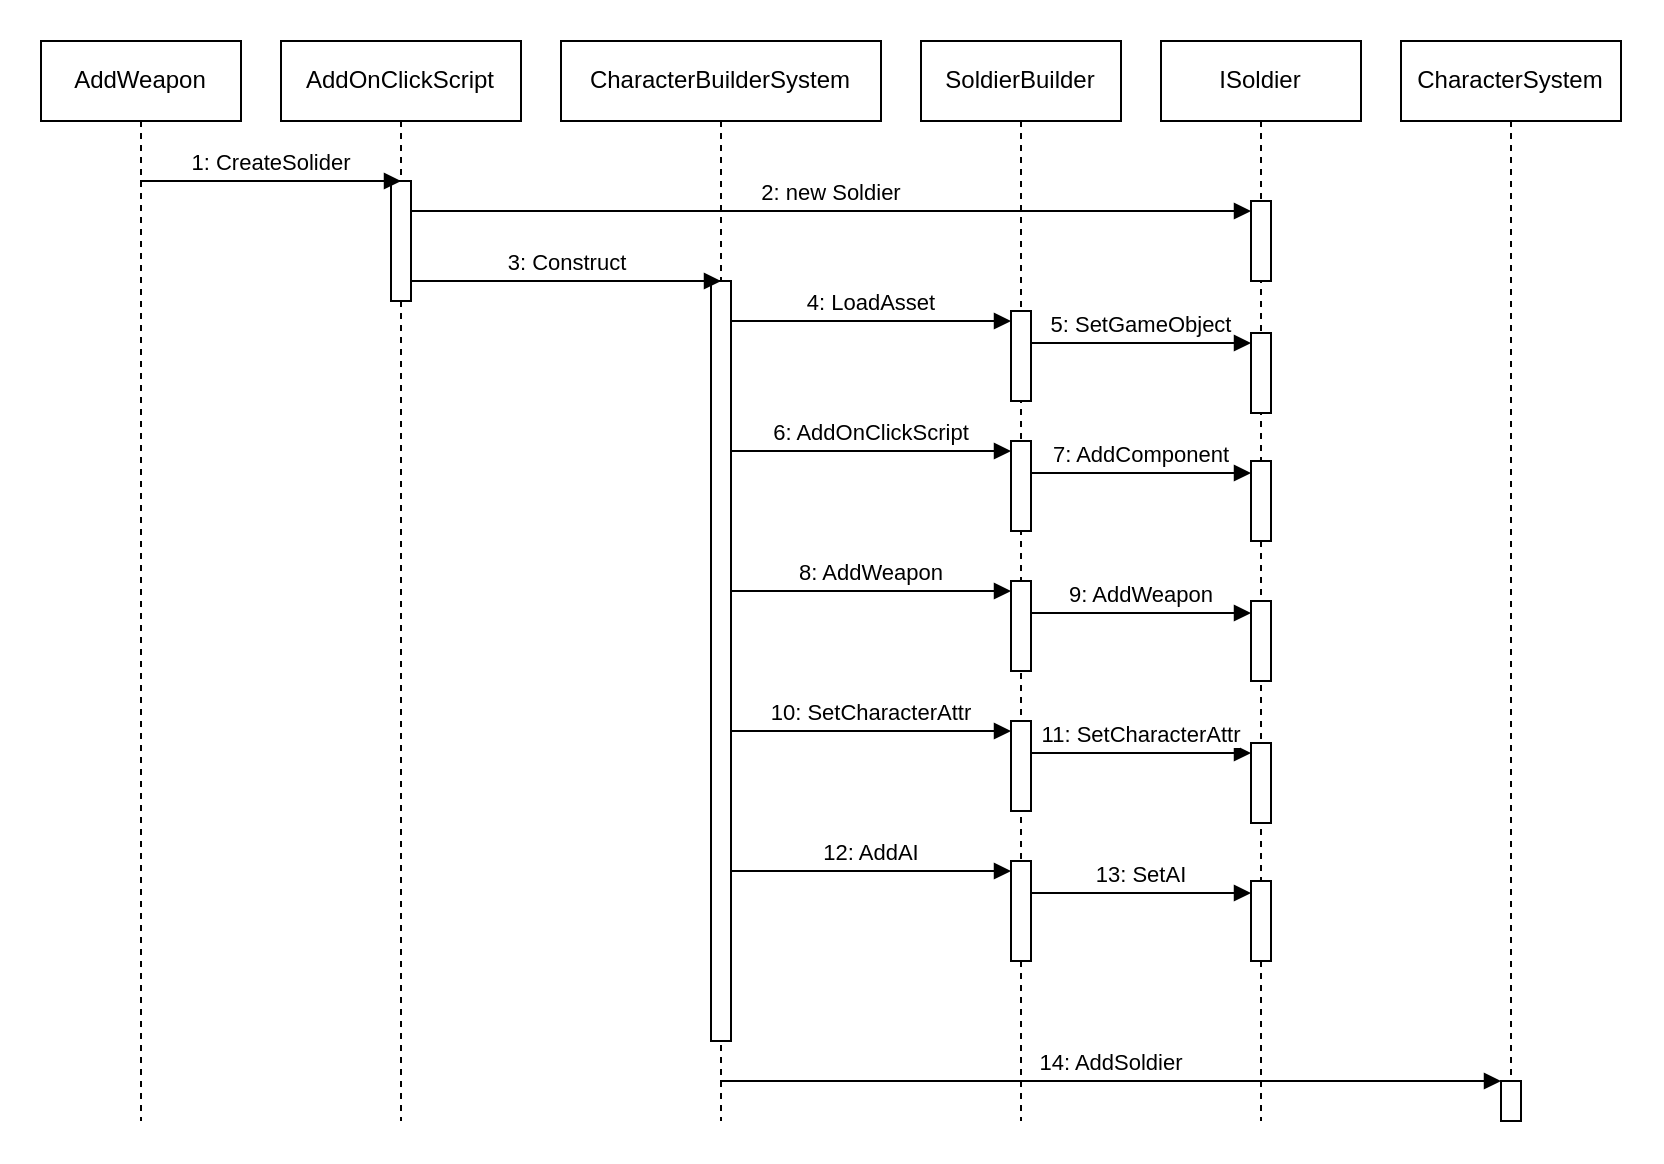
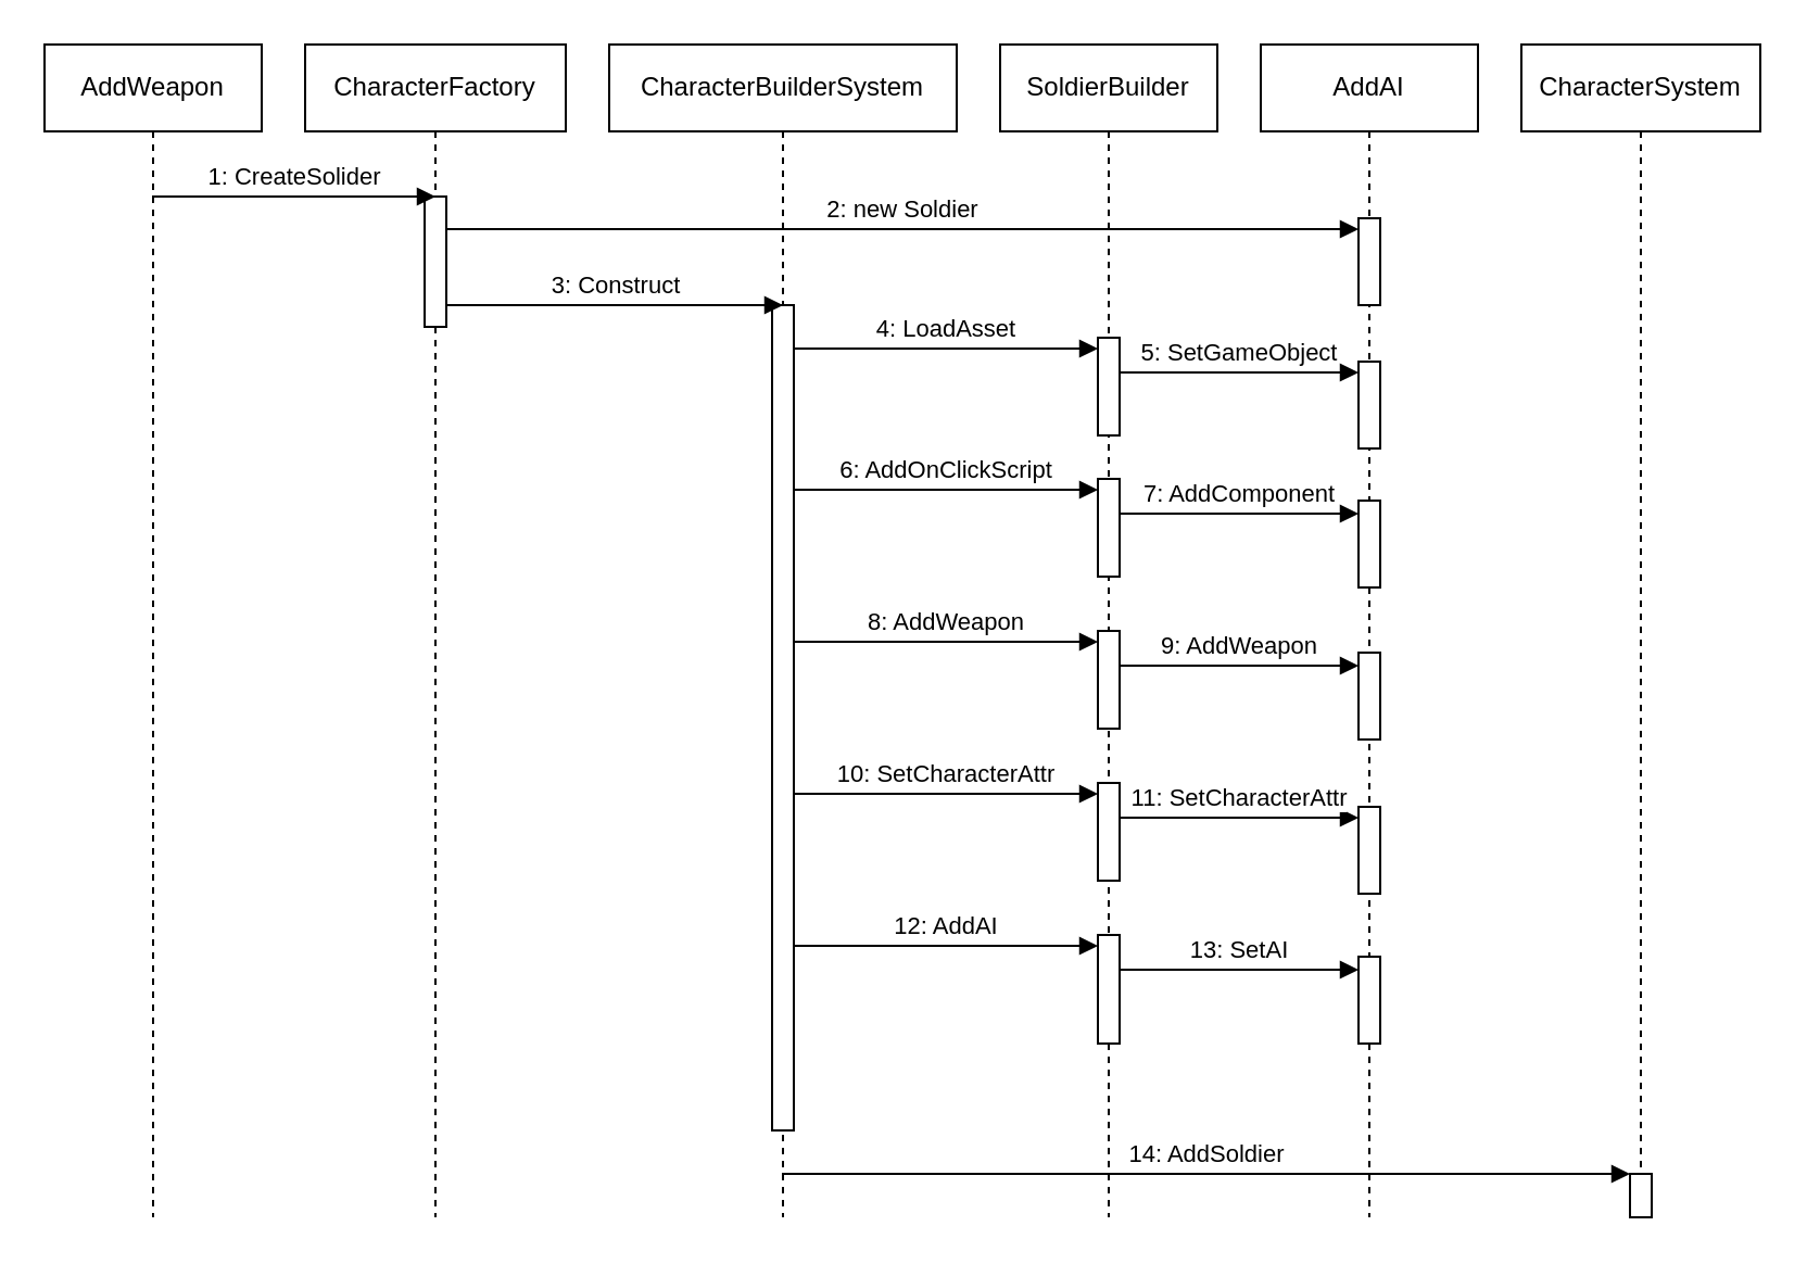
- <mxCell id="3" value="AddOnClickScript" style="shape=umlLifeline;perimeter=lifelinePerimeter;whiteSpace=wrap;html=1;container=1;dropTarget=0;collapsible=0;recursiveResize=0;outlineConnect=0;portConstraint=eastwest;newEdgeStyle={&quot;curved&quot;:0,&quot;rounded&quot;:0};" vertex="1" parent="1"><mxGeometry x="140" y="20" width="120" height="540" as="geometry" /></mxCell>
+ <mxCell id="3" value="CharacterFactory" style="shape=umlLifeline;perimeter=lifelinePerimeter;whiteSpace=wrap;html=1;container=1;dropTarget=0;collapsible=0;recursiveResize=0;outlineConnect=0;portConstraint=eastwest;newEdgeStyle={&quot;curved&quot;:0,&quot;rounded&quot;:0};" vertex="1" parent="1"><mxGeometry x="140" y="20" width="120" height="540" as="geometry" /></mxCell>
- <mxCell id="20" value="ISoldier" style="shape=umlLifeline;perimeter=lifelinePerimeter;whiteSpace=wrap;html=1;container=1;dropTarget=0;collapsible=0;recursiveResize=0;outlineConnect=0;portConstraint=eastwest;newEdgeStyle={&quot;curved&quot;:0,&quot;rounded&quot;:0};" vertex="1" parent="1"><mxGeometry x="580" y="20" width="100" height="540" as="geometry" /></mxCell>
+ <mxCell id="20" value="AddAI" style="shape=umlLifeline;perimeter=lifelinePerimeter;whiteSpace=wrap;html=1;container=1;dropTarget=0;collapsible=0;recursiveResize=0;outlineConnect=0;portConstraint=eastwest;newEdgeStyle={&quot;curved&quot;:0,&quot;rounded&quot;:0};" vertex="1" parent="1"><mxGeometry x="580" y="20" width="100" height="540" as="geometry" /></mxCell>
